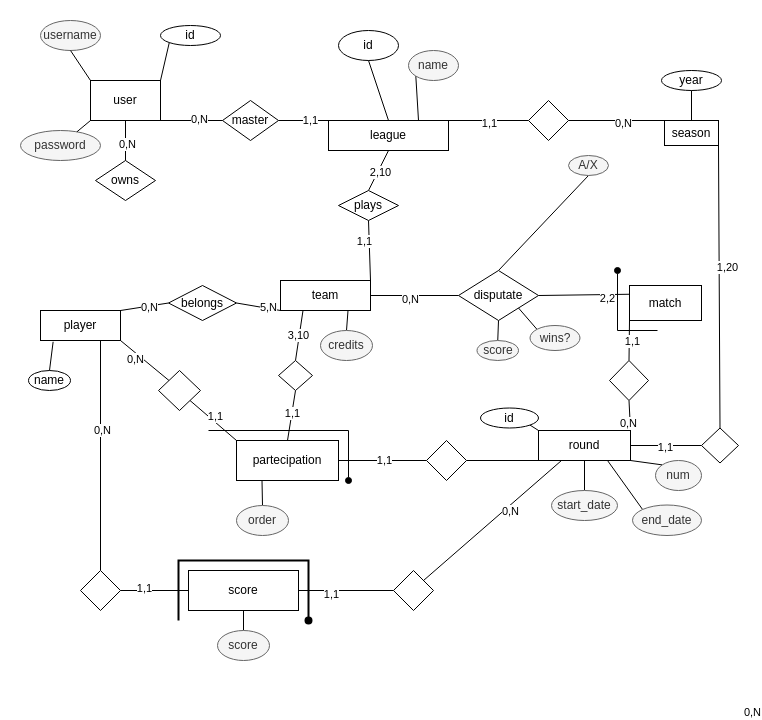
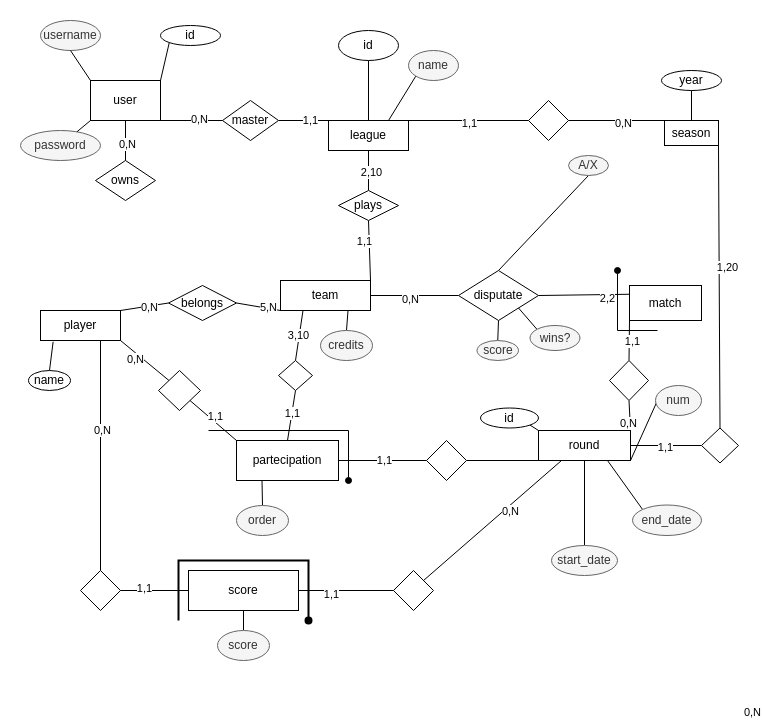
- <mxCell id="6" value="league" style="rounded=0;whiteSpace=wrap;html=1;" parent="1" vertex="1"><mxGeometry x="328" y="120" width="120" height="30" as="geometry" /></mxCell>
+ <mxCell id="6" value="league" style="rounded=0;whiteSpace=wrap;html=1;" parent="1" vertex="1"><mxGeometry x="328" y="120" width="80" height="30" as="geometry" /></mxCell>
- <mxCell id="81" value="num" style="ellipse;whiteSpace=wrap;html=1;fillColor=#f5f5f5;fontColor=#333333;strokeColor=#666666;" parent="1" vertex="1"><mxGeometry x="655" y="460" width="46" height="30" as="geometry" /></mxCell>
+ <mxCell id="81" value="num" style="ellipse;whiteSpace=wrap;html=1;fillColor=#f5f5f5;fontColor=#333333;strokeColor=#666666;" parent="1" vertex="1"><mxGeometry x="655" y="385" width="46" height="30" as="geometry" /></mxCell>
- <mxCell id="46" value="start_date" style="ellipse;whiteSpace=wrap;html=1;fillColor=#f5f5f5;fontColor=#333333;strokeColor=#666666;" parent="1" vertex="1"><mxGeometry x="551" y="490" width="66" height="30" as="geometry" /></mxCell>
+ <mxCell id="46" value="start_date" style="ellipse;whiteSpace=wrap;html=1;fillColor=#f5f5f5;fontColor=#333333;strokeColor=#666666;" parent="1" vertex="1"><mxGeometry x="551" y="545" width="66" height="30" as="geometry" /></mxCell>
